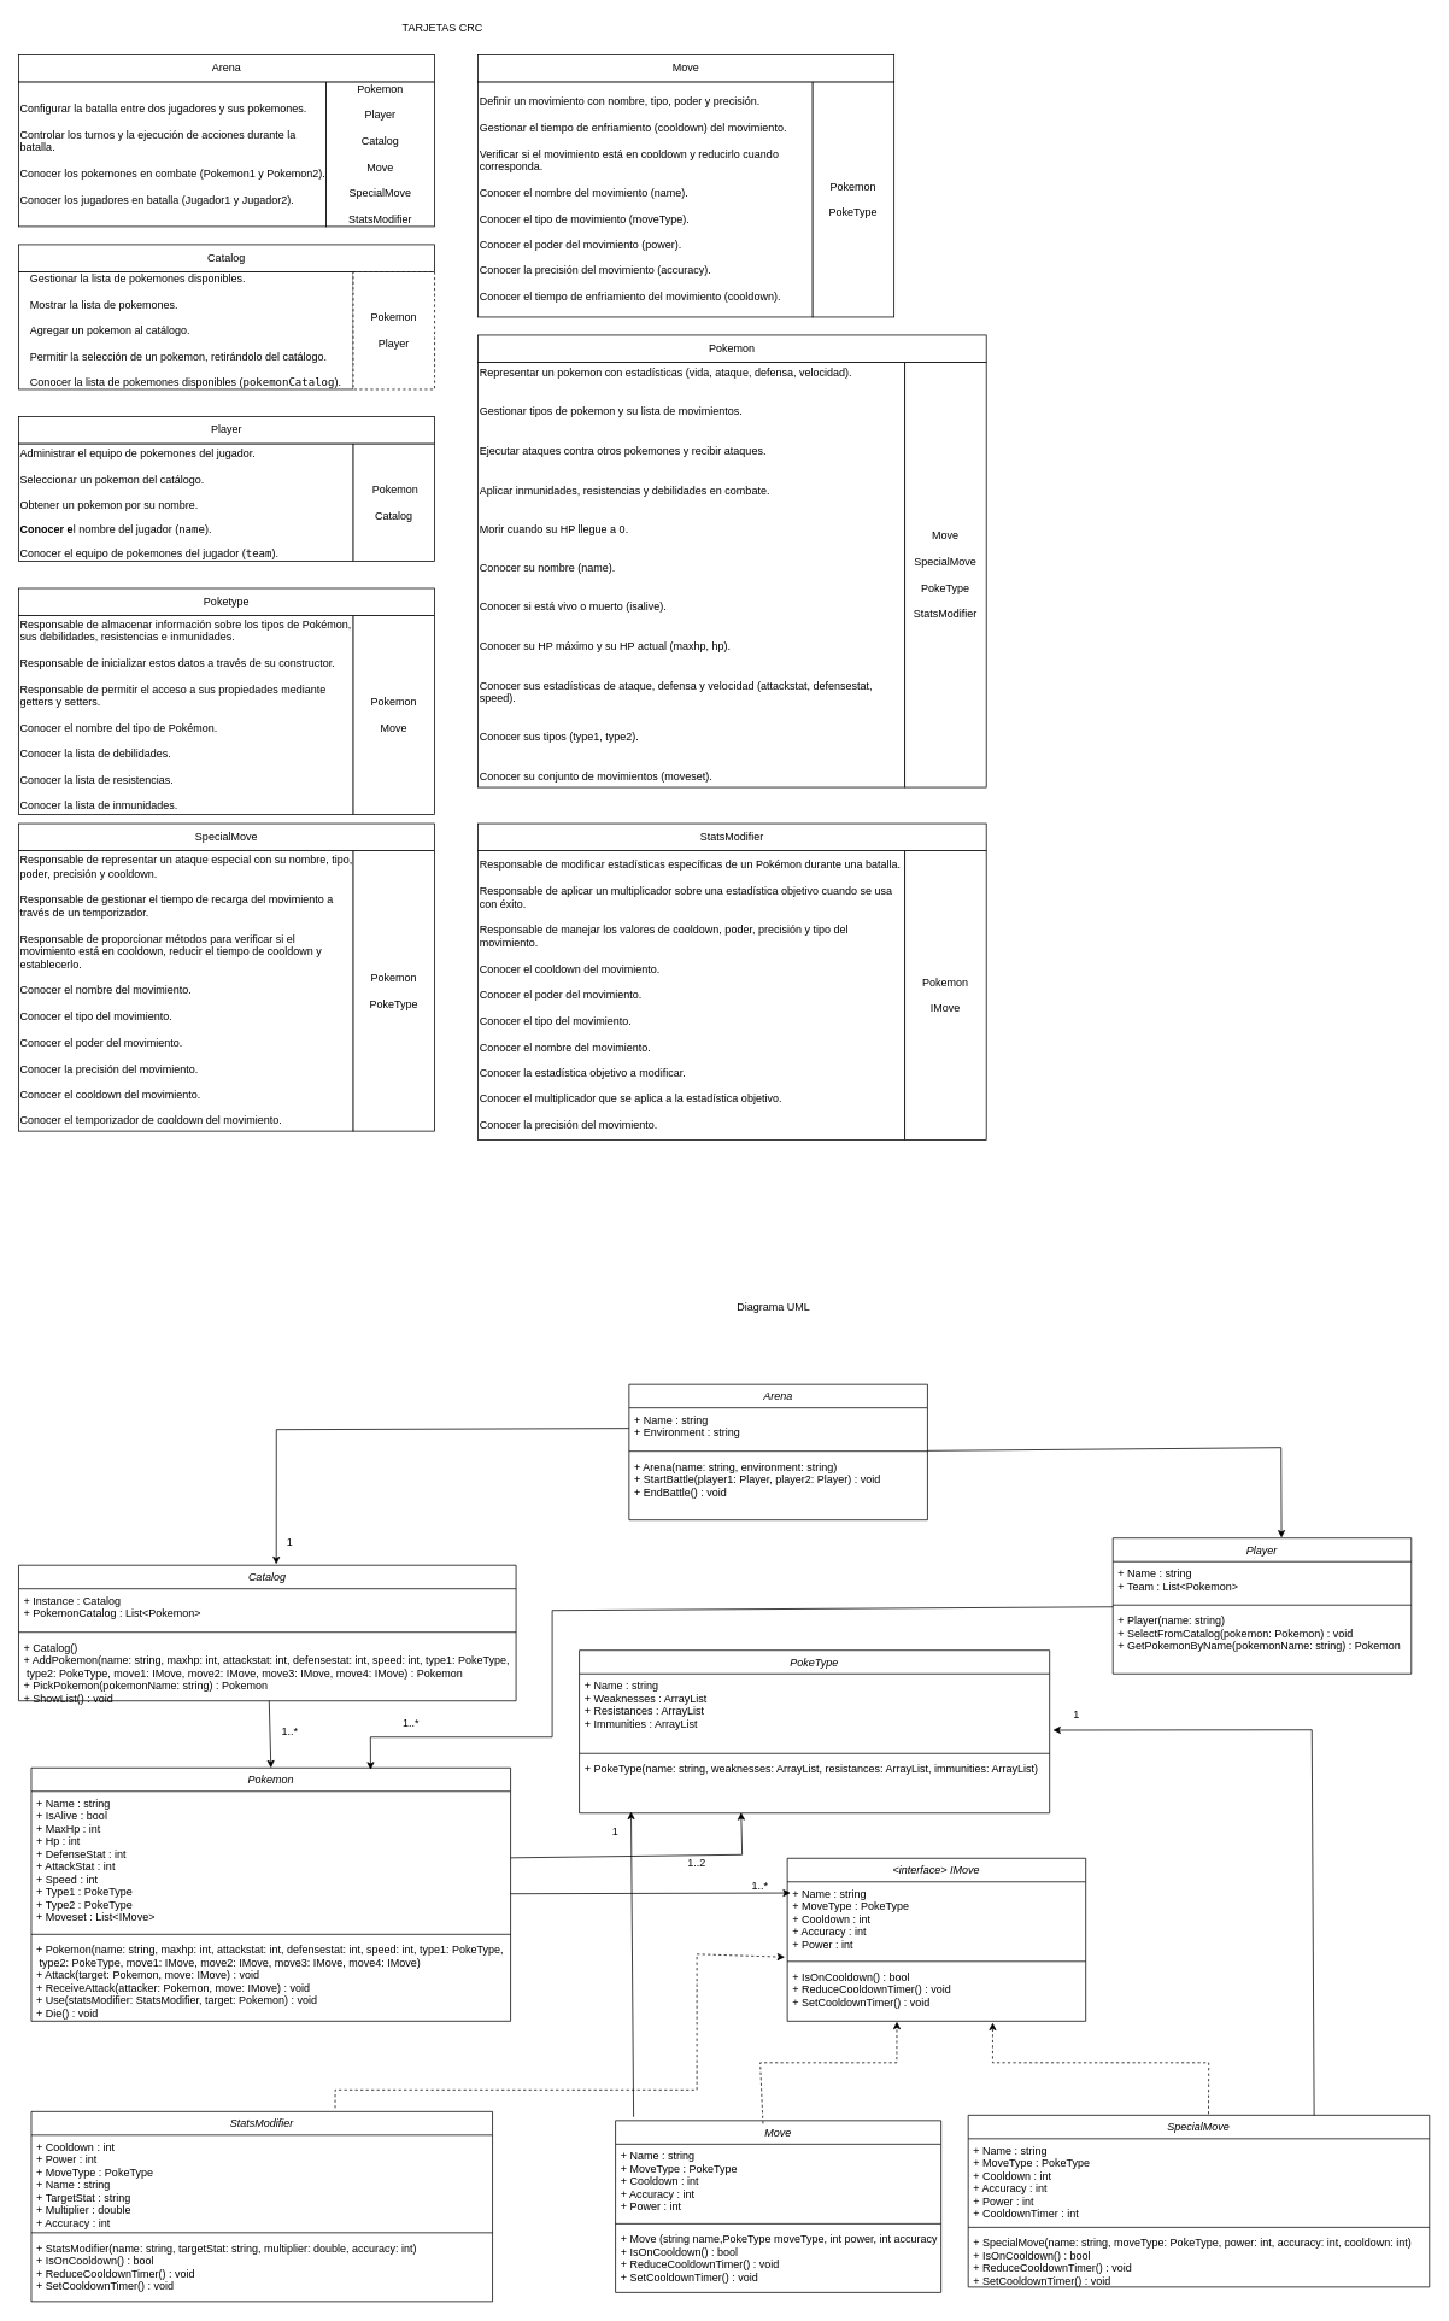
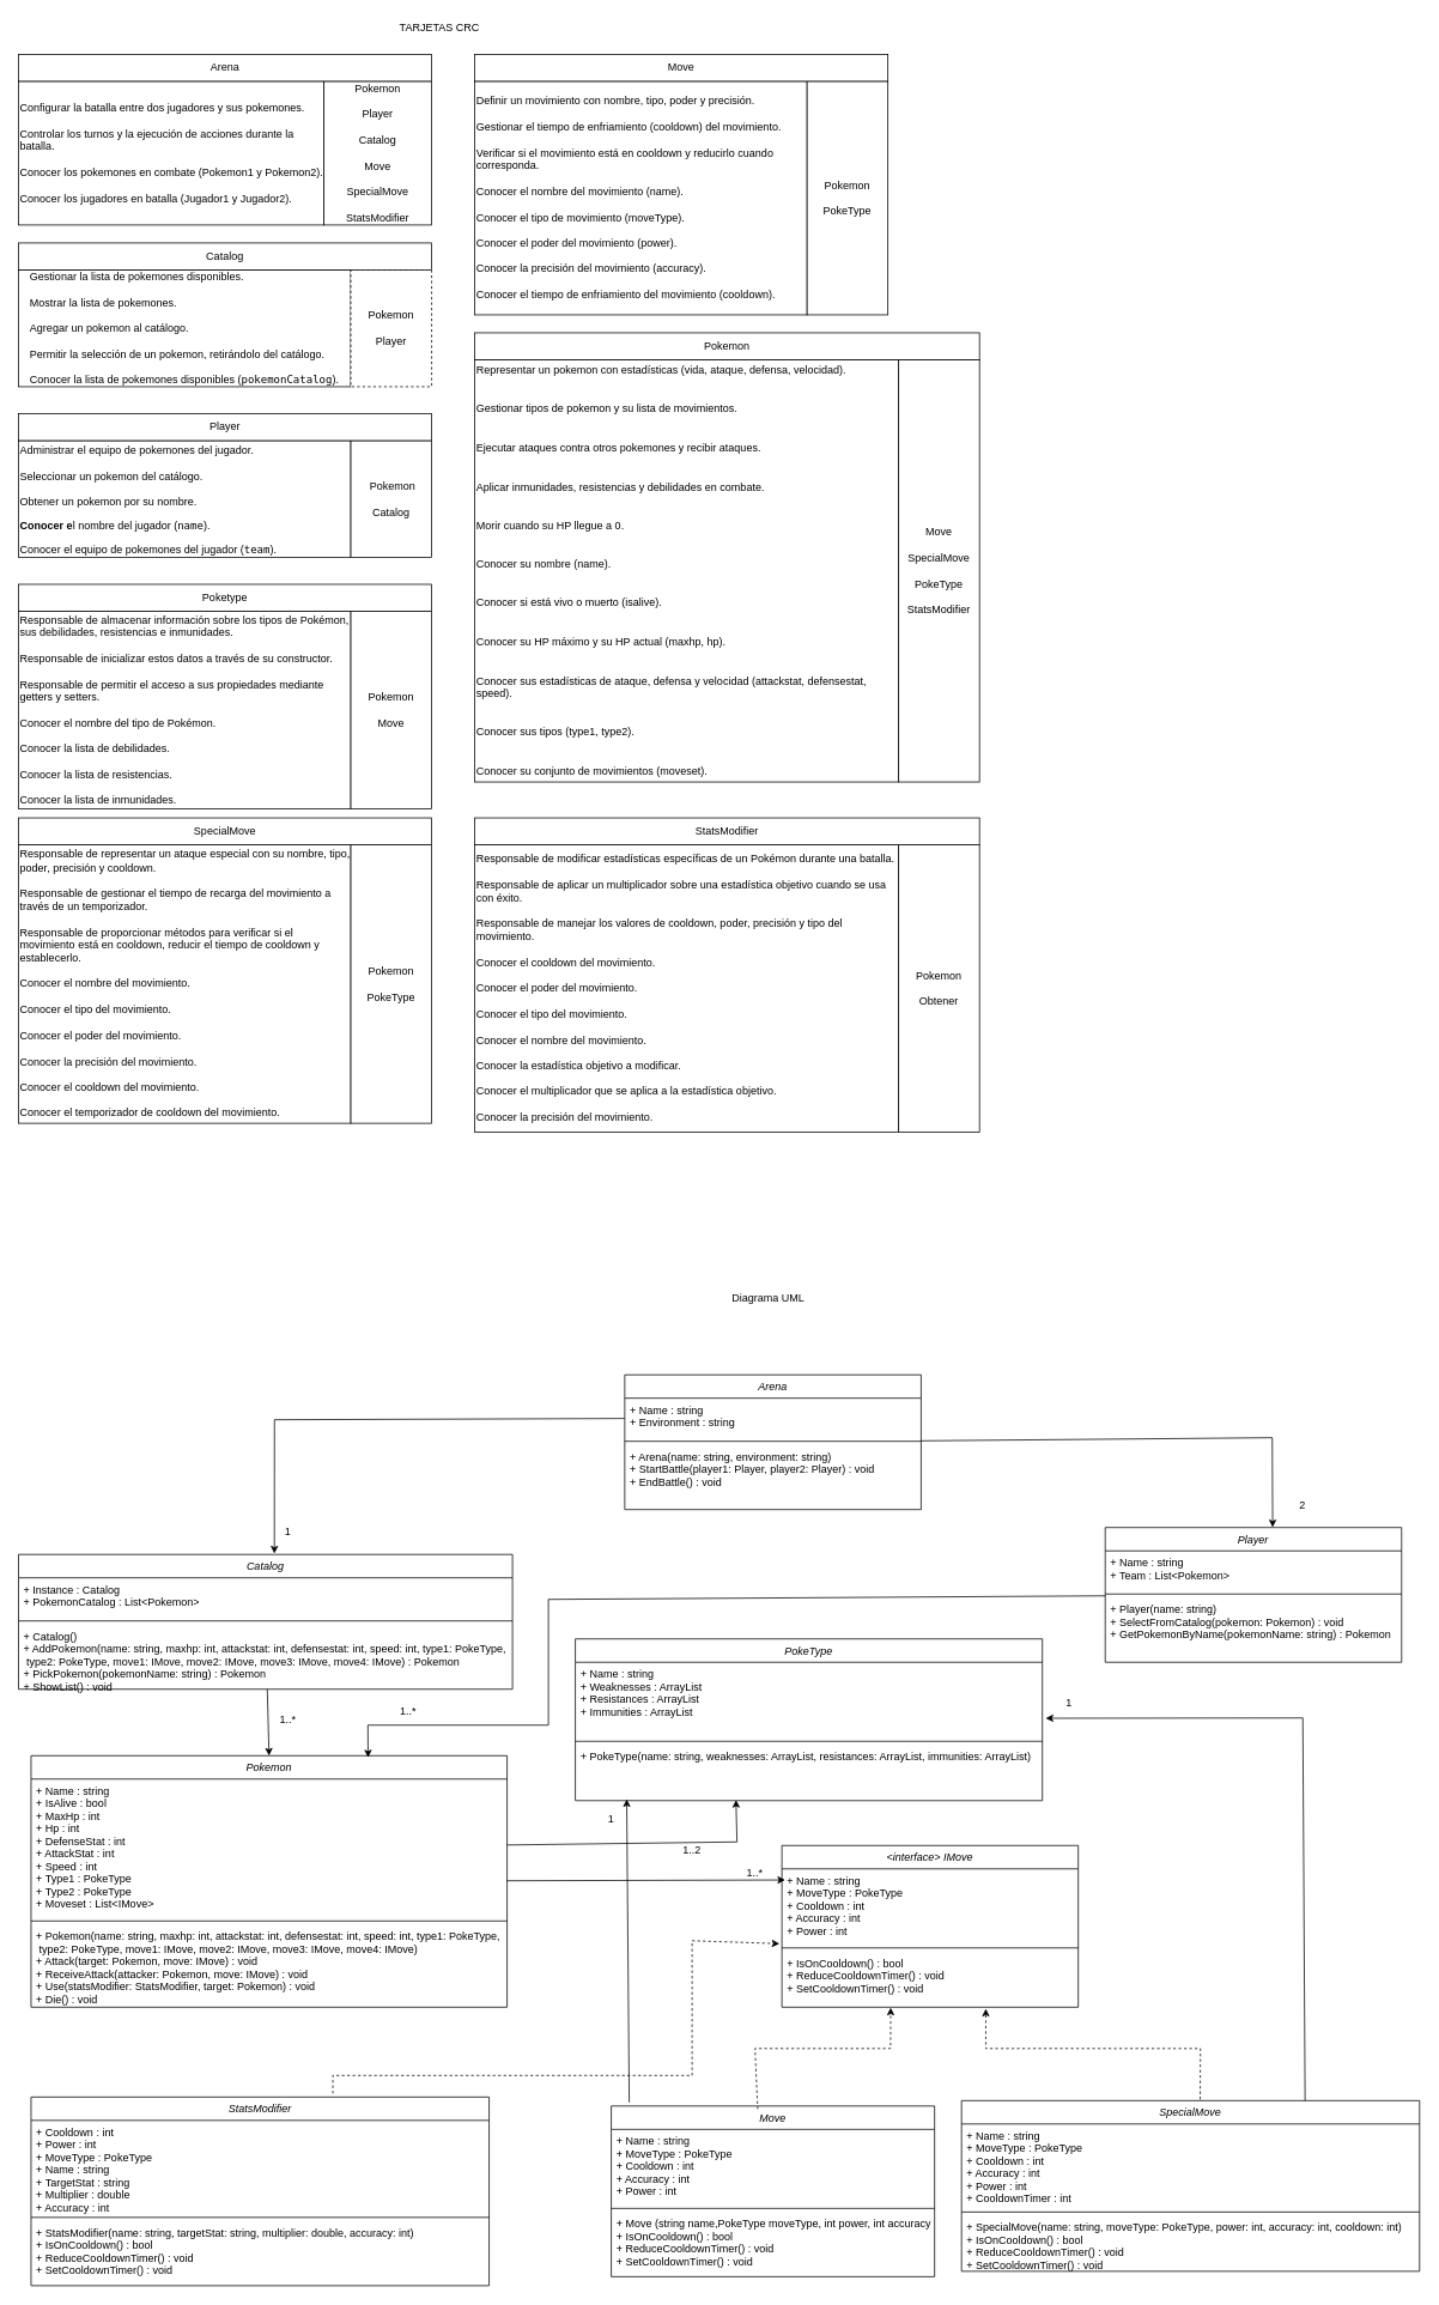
- <mxCell id="30" value="&lt;div&gt;&lt;div&gt;Pokemon&lt;/div&gt;&lt;div&gt;&lt;br&gt;&lt;/div&gt;&lt;div&gt;IMove&lt;/div&gt;&lt;/div&gt;" style="rounded=0;whiteSpace=wrap;html=1;" vertex="1" parent="1"><mxGeometry x="1000" y="940" width="90" height="320" as="geometry" /></mxCell>
+ <mxCell id="30" value="&lt;div&gt;&lt;div&gt;Pokemon&lt;/div&gt;&lt;div&gt;&lt;br&gt;&lt;/div&gt;&lt;div&gt;Obtener&lt;/div&gt;&lt;/div&gt;" style="rounded=0;whiteSpace=wrap;html=1;" vertex="1" parent="1"><mxGeometry x="1000" y="940" width="90" height="320" as="geometry" /></mxCell>
+ <mxCell id="80" value="2" style="text;strokeColor=none;align=center;fillColor=none;html=1;verticalAlign=middle;whiteSpace=wrap;rounded=0;fontFamily=Helvetica;fontSize=12;fontColor=default;" vertex="1" parent="1"><mxGeometry x="1420" y="1660" width="60" height="30" as="geometry" /></mxCell>
